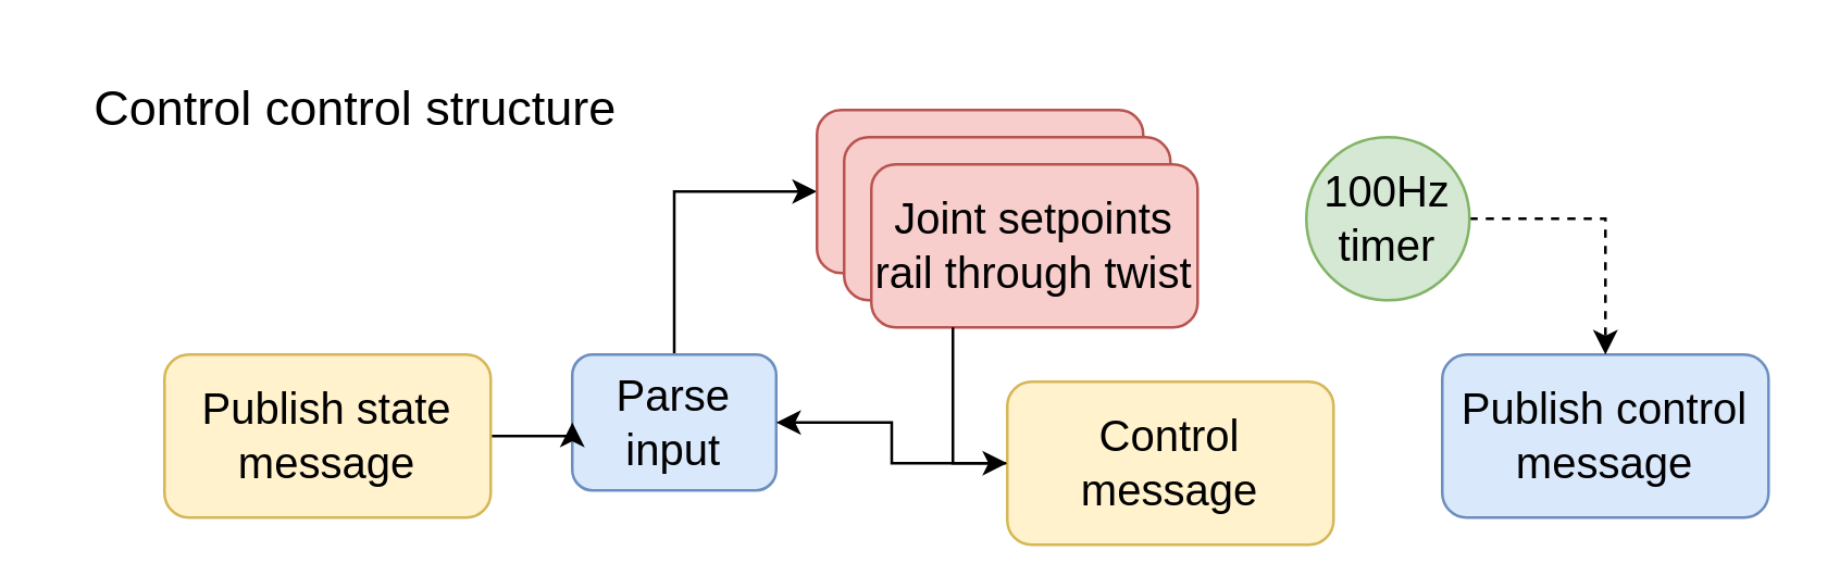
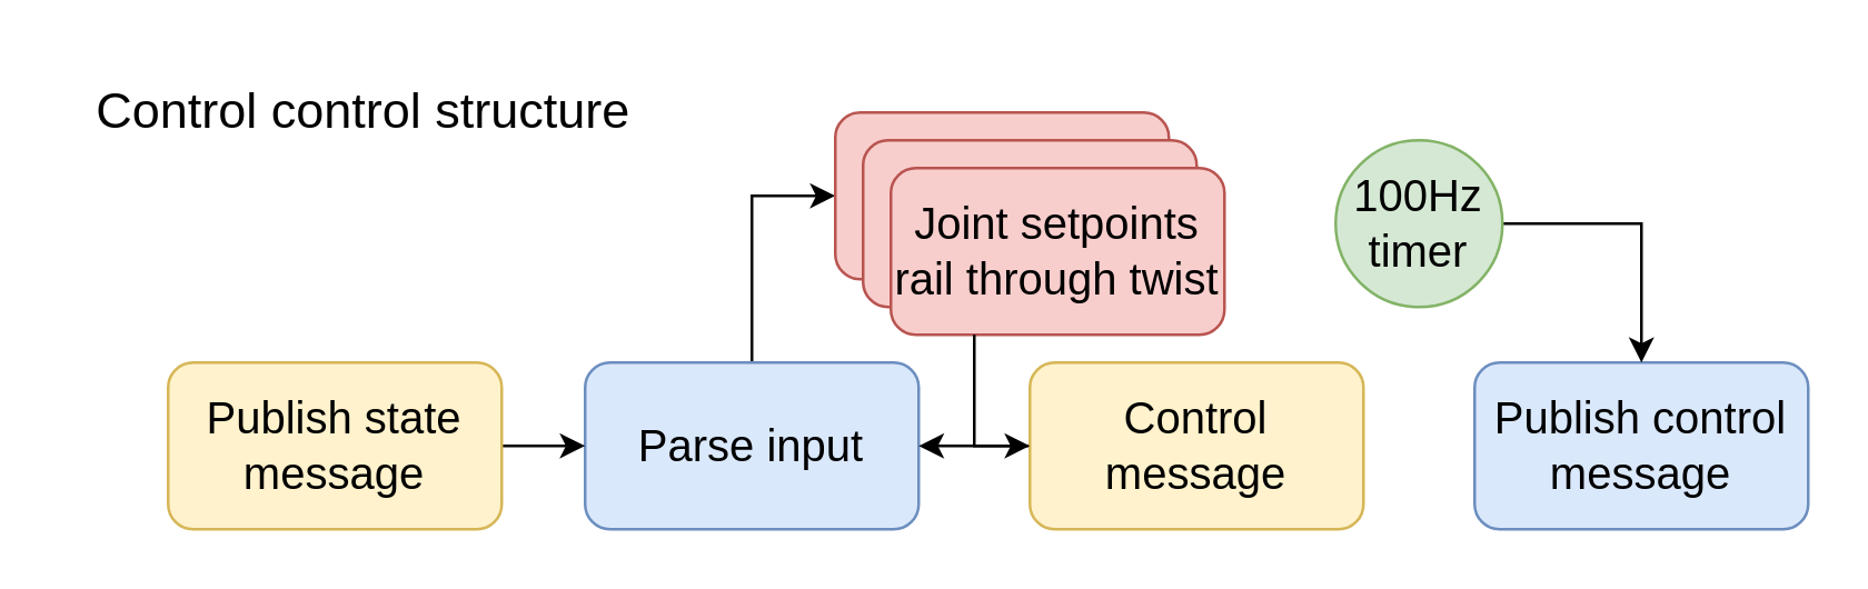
- <mxCell id="10" style="edgeStyle=orthogonalEdgeStyle;rounded=0;orthogonalLoop=1;jettySize=auto;html=1;exitX=1;exitY=0.5;exitDx=0;exitDy=0;entryX=0.5;entryY=0;entryDx=0;entryDy=0;dashed=1;" edge="1" parent="1" source="11" target="7"><mxGeometry relative="1" as="geometry" /></mxCell>
+ <mxCell id="10" style="edgeStyle=orthogonalEdgeStyle;rounded=0;orthogonalLoop=1;jettySize=auto;html=1;exitX=1;exitY=0.5;exitDx=0;exitDy=0;entryX=0.5;entryY=0;entryDx=0;entryDy=0;" edge="1" parent="1" source="11" target="7"><mxGeometry relative="1" as="geometry" /></mxCell>
- <mxCell id="4" value="Parse input" style="rounded=1;whiteSpace=wrap;html=1;fillColor=#dae8fc;strokeColor=#6c8ebf;fontSize=16;" vertex="1" parent="1"><mxGeometry x="210" y="130" width="75" height="50" as="geometry" /></mxCell>
+ <mxCell id="4" value="Parse input" style="rounded=1;whiteSpace=wrap;html=1;fillColor=#dae8fc;strokeColor=#6c8ebf;fontSize=16;" vertex="1" parent="1"><mxGeometry x="210" y="130" width="120" height="60" as="geometry" /></mxCell>
- <mxCell id="9" value="Control message" style="rounded=1;whiteSpace=wrap;html=1;fillColor=#fff2cc;strokeColor=#d6b656;fontSize=16;" vertex="1" parent="1"><mxGeometry x="370" y="140" width="120" height="60" as="geometry" /></mxCell>
+ <mxCell id="9" value="Control message" style="rounded=1;whiteSpace=wrap;html=1;fillColor=#fff2cc;strokeColor=#d6b656;fontSize=16;" vertex="1" parent="1"><mxGeometry x="370" y="130" width="120" height="60" as="geometry" /></mxCell>
